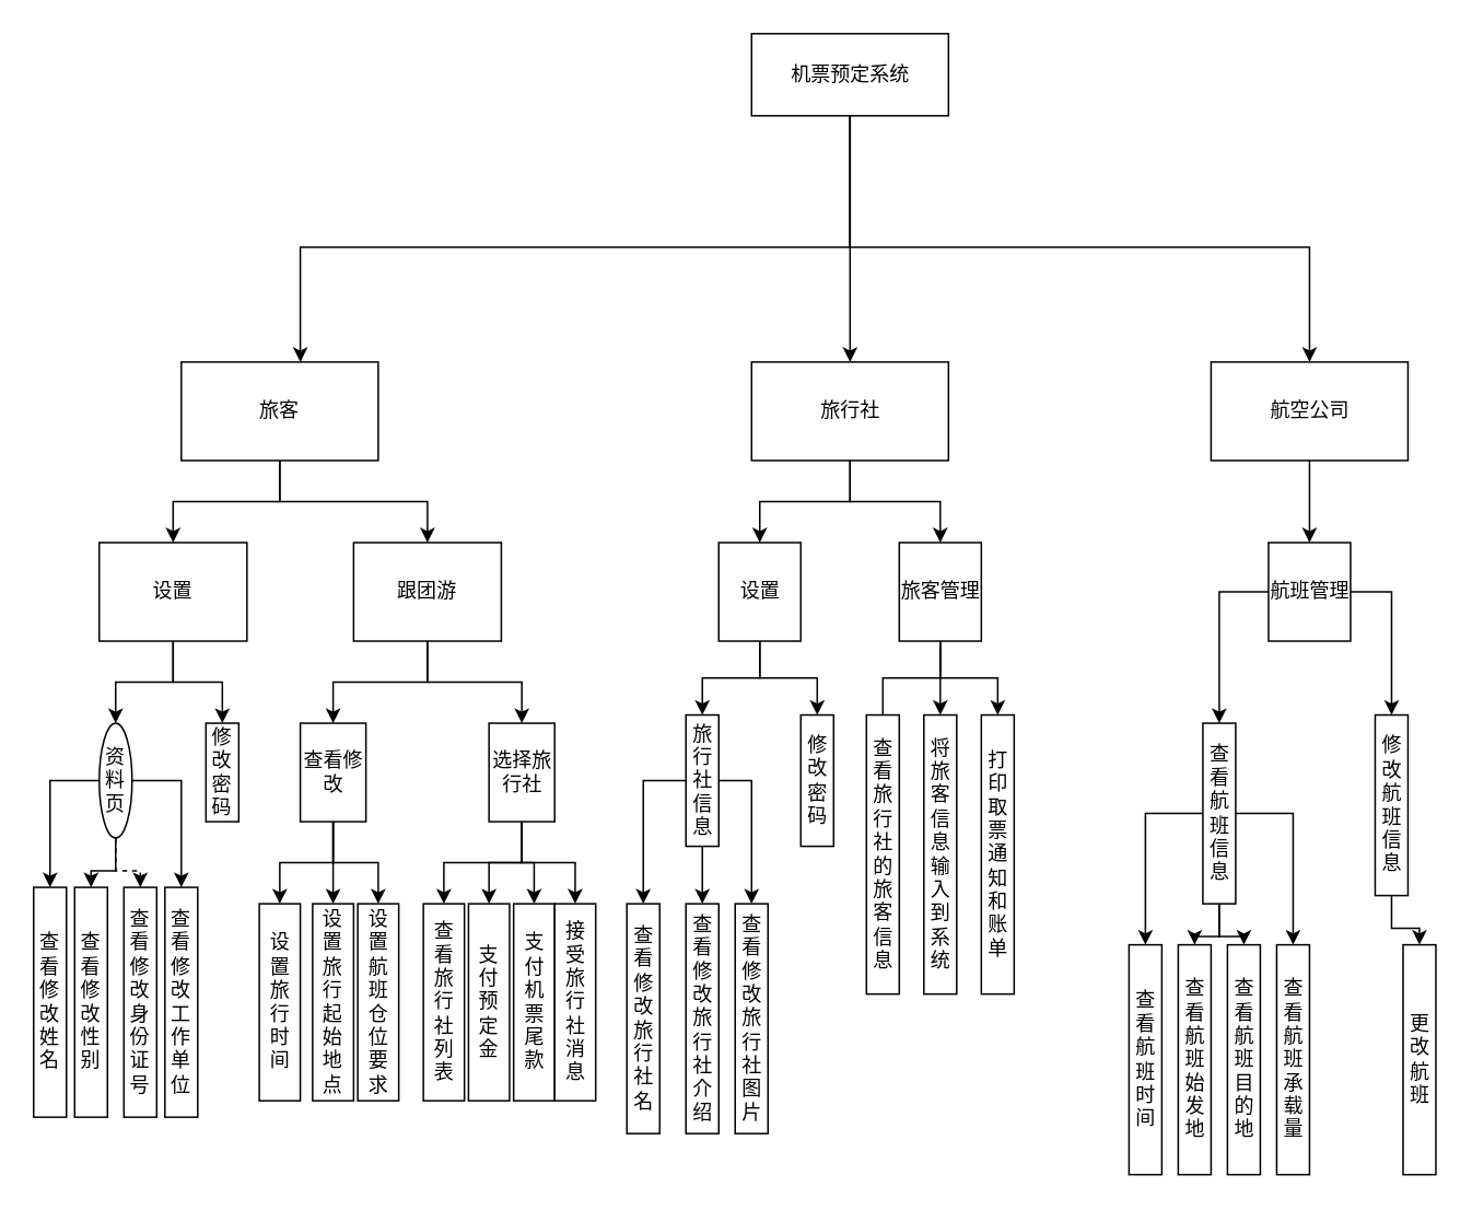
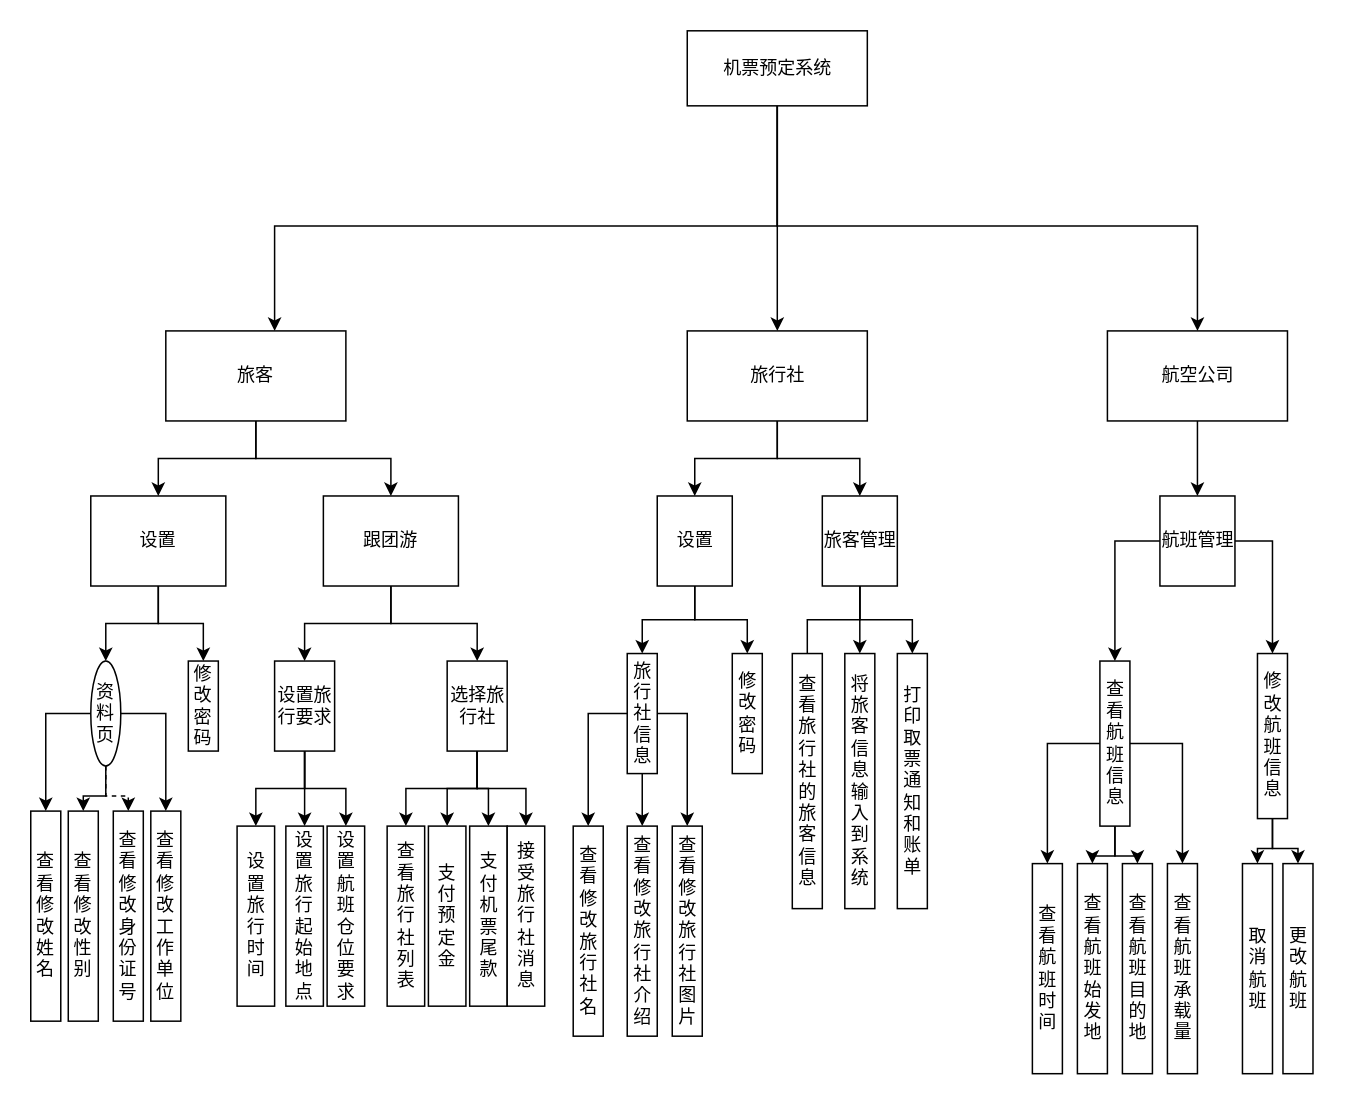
- <mxCell id="29" value="查看修改" style="whiteSpace=wrap;html=1;rounded=0;" parent="1" vertex="1"><mxGeometry x="182.5" y="440" width="40" height="60" as="geometry" /></mxCell>
+ <mxCell id="29" value="设置旅行要求" style="whiteSpace=wrap;html=1;rounded=0;" parent="1" vertex="1"><mxGeometry x="182.5" y="440" width="40" height="60" as="geometry" /></mxCell>
+ <mxCell id="74" style="edgeStyle=orthogonalEdgeStyle;rounded=0;orthogonalLoop=1;jettySize=auto;html=1;entryX=0.5;entryY=0;entryDx=0;entryDy=0;" parent="1" source="76" target="77" edge="1"><mxGeometry relative="1" as="geometry" /></mxCell>
+ <mxCell id="77" value="取消航班" style="whiteSpace=wrap;html=1;rounded=0;" parent="1" vertex="1"><mxGeometry x="827.5" y="575" width="20" height="140" as="geometry" /></mxCell>
